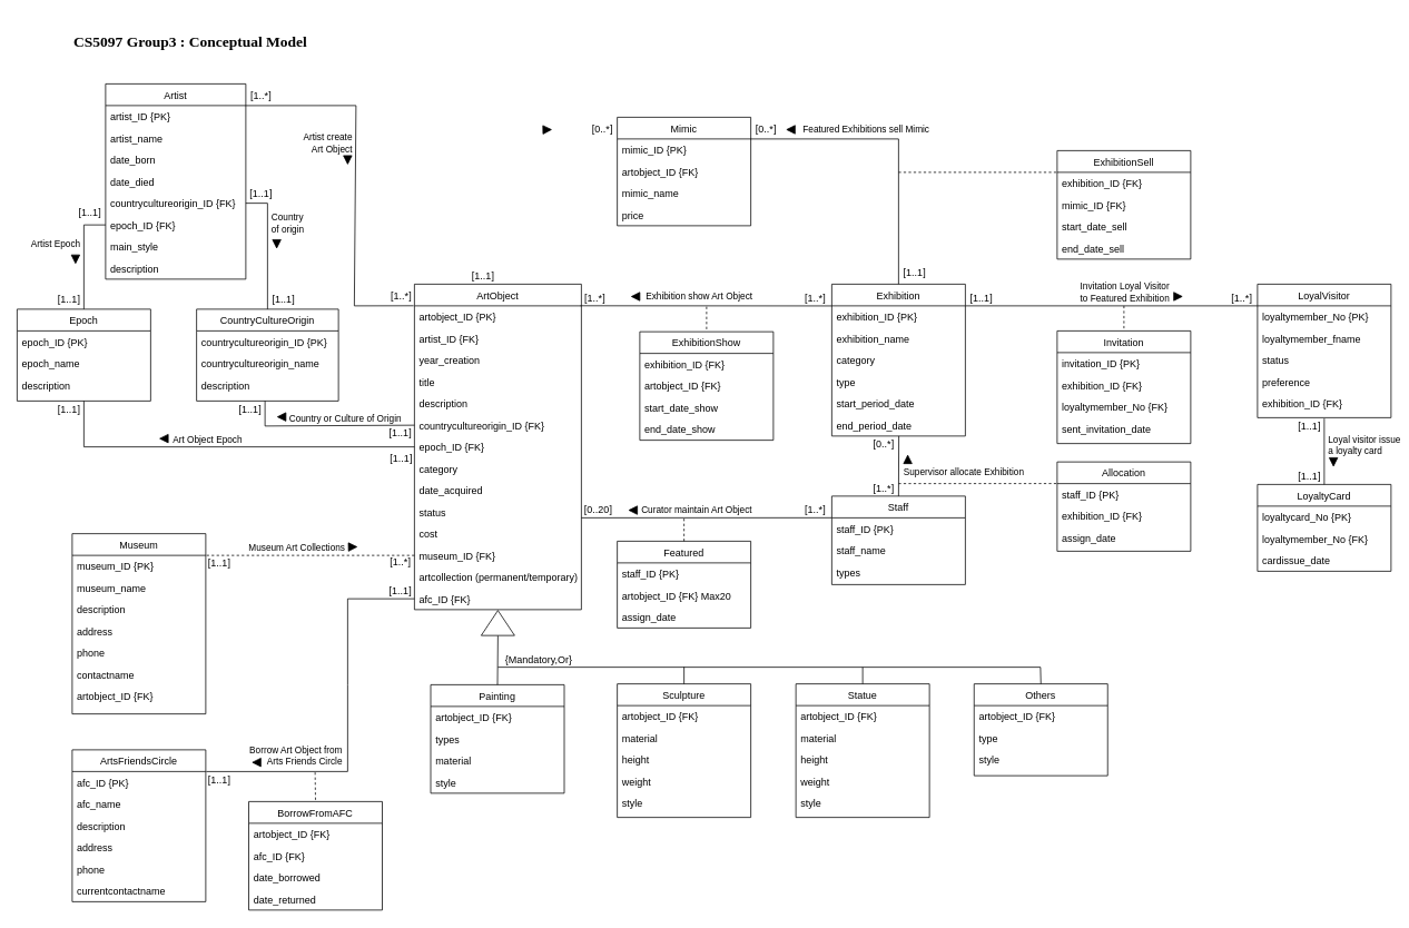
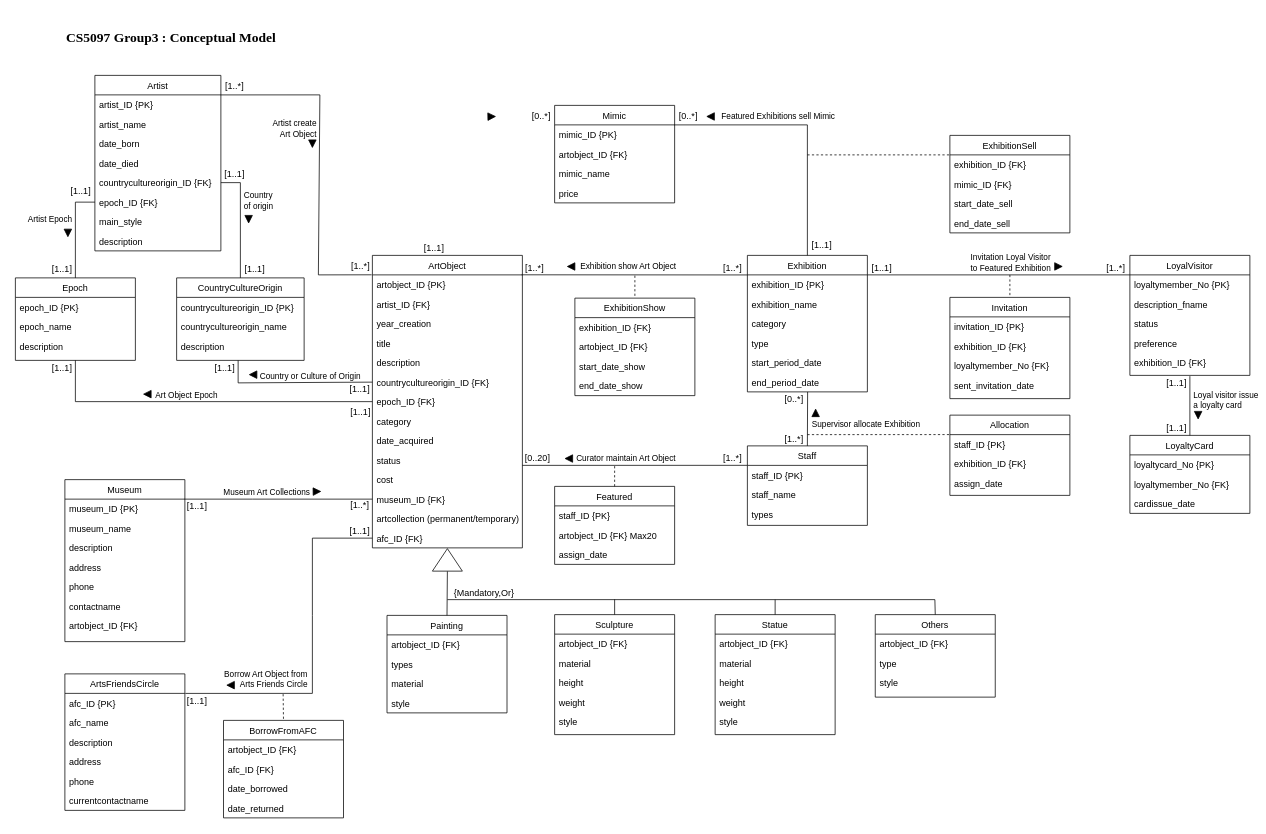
- <mxCell id="73" value="loyaltymember_fname" style="text;align=left;verticalAlign=top;spacingLeft=4;spacingRight=4;overflow=hidden;rotatable=0;points=[[0,0.5],[1,0.5]];portConstraint=eastwest;" parent="71" vertex="1"><mxGeometry y="52" width="160" height="26" as="geometry" /></mxCell>
+ <mxCell id="73" value="description_fname" style="text;align=left;verticalAlign=top;spacingLeft=4;spacingRight=4;overflow=hidden;rotatable=0;points=[[0,0.5],[1,0.5]];portConstraint=eastwest;" parent="71" vertex="1"><mxGeometry y="52" width="160" height="26" as="geometry" /></mxCell>
- <mxCell id="106" value="" style="endArrow=none;html=1;rounded=0;exitX=0;exitY=0.5;exitDx=0;exitDy=0;entryX=0.997;entryY=0;entryDx=0;entryDy=0;entryPerimeter=0;dashed=1;" parent="1" source="26" target="7" edge="1"><mxGeometry width="50" height="50" relative="1" as="geometry"><mxPoint x="434" y="550" as="sourcePoint" /><mxPoint x="374" y="560" as="targetPoint" /><Array as="points"><mxPoint x="336" y="665" /></Array></mxGeometry></mxCell>
+ <mxCell id="106" value="" style="endArrow=none;html=1;rounded=0;exitX=0;exitY=0.5;exitDx=0;exitDy=0;entryX=0.997;entryY=0;entryDx=0;entryDy=0;entryPerimeter=0;" parent="1" source="26" target="7" edge="1"><mxGeometry width="50" height="50" relative="1" as="geometry"><mxPoint x="434" y="550" as="sourcePoint" /><mxPoint x="374" y="560" as="targetPoint" /><Array as="points"><mxPoint x="336" y="665" /></Array></mxGeometry></mxCell>
